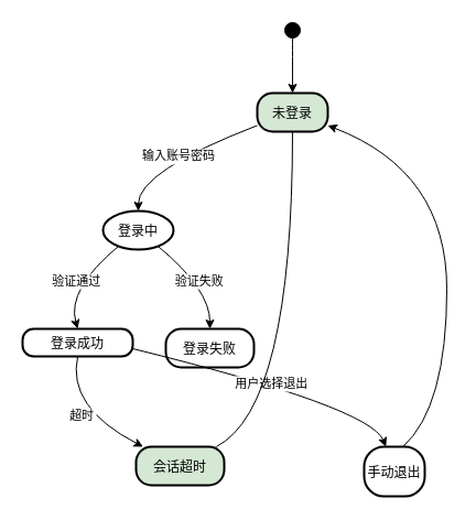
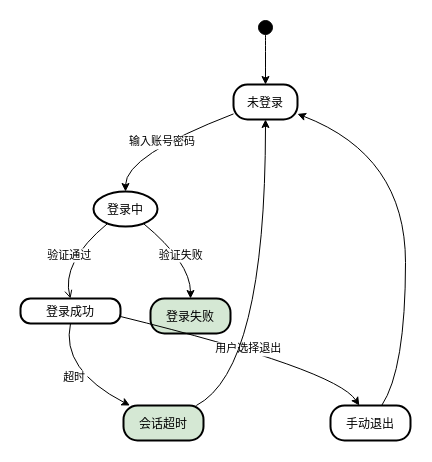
- <mxCell id="3" value="未登录" style="rounded=1;arcSize=40;strokeWidth=2;fillColor=#d5e8d4;" vertex="1" parent="1"><mxGeometry x="233" y="84" width="64" height="35" as="geometry" /></mxCell>
+ <mxCell id="3" value="未登录" style="rounded=1;arcSize=40;strokeWidth=2" vertex="1" parent="1"><mxGeometry x="233" y="84" width="64" height="35" as="geometry" /></mxCell>
- <mxCell id="15" value="" style="curved=1;startArrow=none;exitX=0.91;exitY=0;entryX=0.5;entryY=0.99;rounded=0;endArrow=none;" edge="1" parent="1" source="7" target="3"><mxGeometry relative="1" as="geometry"><Array as="points"><mxPoint x="265" y="369" /></Array></mxGeometry></mxCell>
+ <mxCell id="15" value="" style="curved=1;startArrow=none;;exitX=0.91;exitY=0;entryX=0.5;entryY=0.99;rounded=0;" edge="1" parent="1" source="7" target="3"><mxGeometry relative="1" as="geometry"><Array as="points"><mxPoint x="265" y="369" /></Array></mxGeometry></mxCell>
- <mxCell id="11" value="验证通过" style="curved=1;startArrow=none;;exitX=0.17;exitY=0.99;entryX=0.5;entryY=0;rounded=0;" edge="1" parent="1" source="4" target="5"><mxGeometry relative="1" as="geometry"><Array as="points"><mxPoint x="60" y="262" /></Array></mxGeometry></mxCell>
+ <mxCell id="11" value="验证通过" style="curved=1;startArrow=none;exitX=0.17;exitY=0.99;entryX=0.5;entryY=0;rounded=0;endArrow=open;" edge="1" parent="1" source="4" target="5"><mxGeometry relative="1" as="geometry"><Array as="points"><mxPoint x="60" y="262" /></Array></mxGeometry></mxCell>
- <mxCell id="6" value="登录失败" style="rounded=1;arcSize=40;strokeWidth=2" vertex="1" parent="1"><mxGeometry x="150" y="298" width="80" height="35" as="geometry" /></mxCell>
+ <mxCell id="6" value="登录失败" style="rounded=1;arcSize=40;strokeWidth=2;fillColor=#d5e8d4;" vertex="1" parent="1"><mxGeometry x="150" y="298" width="80" height="35" as="geometry" /></mxCell>
- <mxCell id="8" value="手动退出" style="rounded=1;arcSize=40;strokeWidth=2" vertex="1" parent="1"><mxGeometry x="330" y="405" width="55" height="45" as="geometry" /></mxCell>
+ <mxCell id="8" value="手动退出" style="rounded=1;arcSize=40;strokeWidth=2" vertex="1" parent="1"><mxGeometry x="330" y="405" width="80" height="35" as="geometry" /></mxCell>
